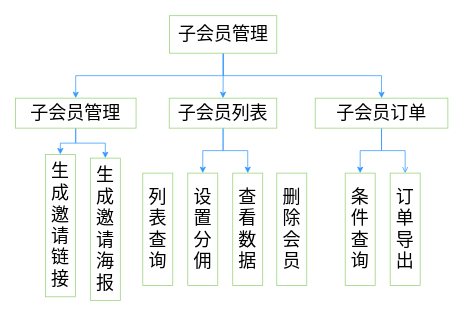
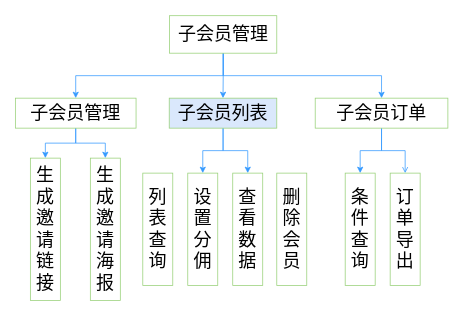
- <mxCell id="11" value="子会员列表" style="rounded=0;whiteSpace=wrap;html=1;fontSize=24;strokeColor=#97D077;" vertex="1" parent="1"><mxGeometry x="225.25" y="130" width="143.5" height="40" as="geometry" /></mxCell>
+ <mxCell id="11" value="子会员列表" style="rounded=0;whiteSpace=wrap;html=1;fontSize=24;strokeColor=#97D077;fillColor=#dae8fc;" vertex="1" parent="1"><mxGeometry x="225.25" y="130" width="143.5" height="40" as="geometry" /></mxCell>
- <mxCell id="15" value="&lt;span style=&quot;font-size: 24px;&quot;&gt;生成邀请链接&lt;/span&gt;" style="rounded=0;whiteSpace=wrap;html=1;strokeColor=#97D077;" vertex="1" parent="1"><mxGeometry x="60" y="205" width="40" height="190" as="geometry" /></mxCell>
+ <mxCell id="15" value="&lt;span style=&quot;font-size: 24px;&quot;&gt;生成邀请链接&lt;/span&gt;" style="rounded=0;whiteSpace=wrap;html=1;strokeColor=#97D077;" vertex="1" parent="1"><mxGeometry x="40" y="210" width="40" height="190" as="geometry" /></mxCell>
